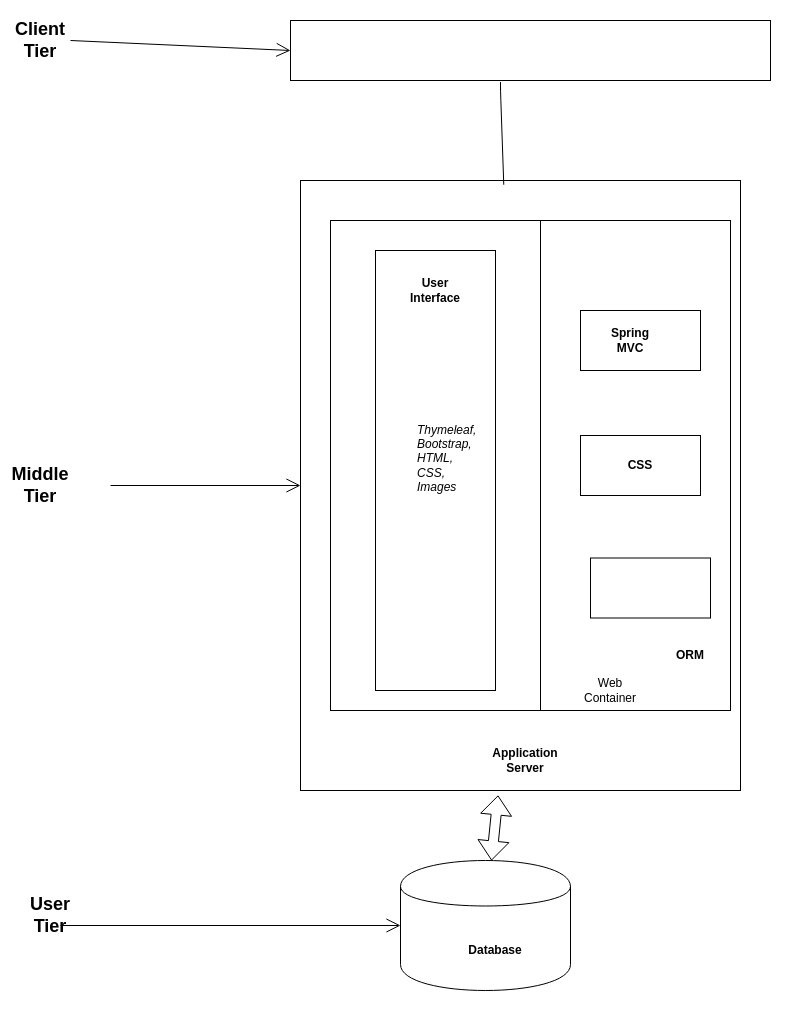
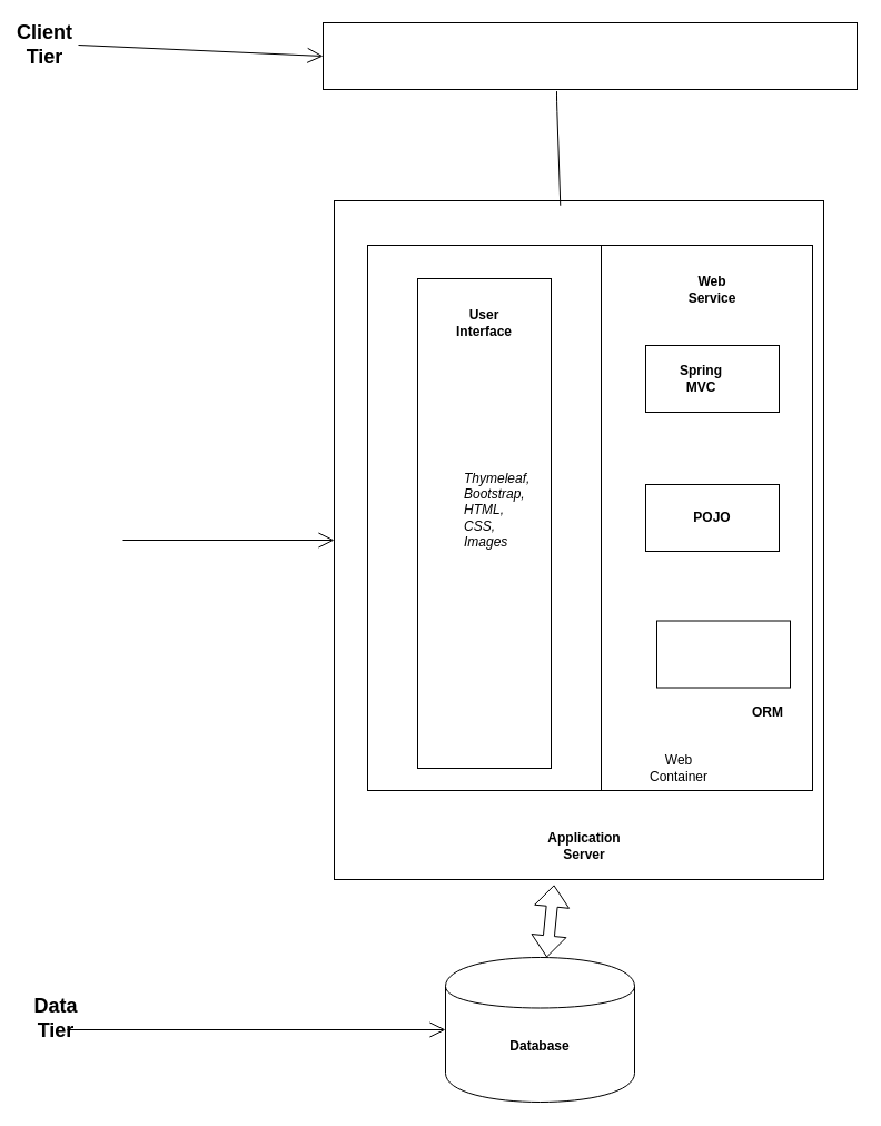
+ <mxCell id="14" value="&lt;b&gt;Web Service&lt;/b&gt;" style="text;html=1;strokeColor=none;fillColor=none;align=center;verticalAlign=middle;whiteSpace=wrap;rounded=0;" vertex="1" parent="1"><mxGeometry x="620" y="250" width="40" height="20" as="geometry" /></mxCell>
- <mxCell id="8" value="&lt;b&gt;CSS&lt;/b&gt;" style="text;html=1;strokeColor=none;fillColor=none;align=center;verticalAlign=middle;whiteSpace=wrap;rounded=0;" vertex="1" parent="1"><mxGeometry x="620" y="455" width="40" height="20" as="geometry" /></mxCell>
+ <mxCell id="8" value="&lt;b&gt;POJO&lt;/b&gt;" style="text;html=1;strokeColor=none;fillColor=none;align=center;verticalAlign=middle;whiteSpace=wrap;rounded=0;" vertex="1" parent="1"><mxGeometry x="620" y="455" width="40" height="20" as="geometry" /></mxCell>
- <mxCell id="26" value="&lt;b&gt;&lt;font style=&quot;font-size: 18px&quot;&gt;Middle Tier&lt;/font&gt;&lt;/b&gt;" style="text;html=1;strokeColor=none;fillColor=none;align=center;verticalAlign=middle;whiteSpace=wrap;rounded=0;" vertex="1" parent="1"><mxGeometry x="20" y="475" width="40" height="20" as="geometry" /></mxCell>
- <mxCell id="12" value="&lt;b&gt;ORM&lt;/b&gt;" style="text;html=1;strokeColor=none;fillColor=none;align=center;verticalAlign=middle;whiteSpace=wrap;rounded=0;" vertex="1" parent="1"><mxGeometry x="670" y="645" width="40" height="20" as="geometry" /></mxCell>
+ <mxCell id="12" value="&lt;b&gt;ORM&lt;/b&gt;" style="text;html=1;strokeColor=none;fillColor=none;align=center;verticalAlign=middle;whiteSpace=wrap;rounded=0;" vertex="1" parent="1"><mxGeometry x="670" y="630" width="40" height="20" as="geometry" /></mxCell>
- <mxCell id="23" value="&lt;b&gt;&lt;font style=&quot;font-size: 18px&quot;&gt;User Tier&lt;/font&gt;&lt;/b&gt;" style="text;html=1;strokeColor=none;fillColor=none;align=center;verticalAlign=middle;whiteSpace=wrap;rounded=0;" vertex="1" parent="1"><mxGeometry x="30" y="905" width="40" height="20" as="geometry" /></mxCell>
+ <mxCell id="23" value="&lt;b&gt;&lt;font style=&quot;font-size: 18px&quot;&gt;Data Tier&lt;/font&gt;&lt;/b&gt;" style="text;html=1;strokeColor=none;fillColor=none;align=center;verticalAlign=middle;whiteSpace=wrap;rounded=0;" vertex="1" parent="1"><mxGeometry x="30" y="905" width="40" height="20" as="geometry" /></mxCell>
- <mxCell id="21" value="&lt;b&gt;Database&lt;/b&gt;" style="text;html=1;strokeColor=none;fillColor=none;align=center;verticalAlign=middle;whiteSpace=wrap;rounded=0;" vertex="1" parent="1"><mxGeometry x="475" y="940" width="40" height="20" as="geometry" /></mxCell>
+ <mxCell id="21" value="&lt;b&gt;Database&lt;/b&gt;" style="text;html=1;strokeColor=none;fillColor=none;align=center;verticalAlign=middle;whiteSpace=wrap;rounded=0;" vertex="1" parent="1"><mxGeometry x="465" y="930" width="40" height="20" as="geometry" /></mxCell>
